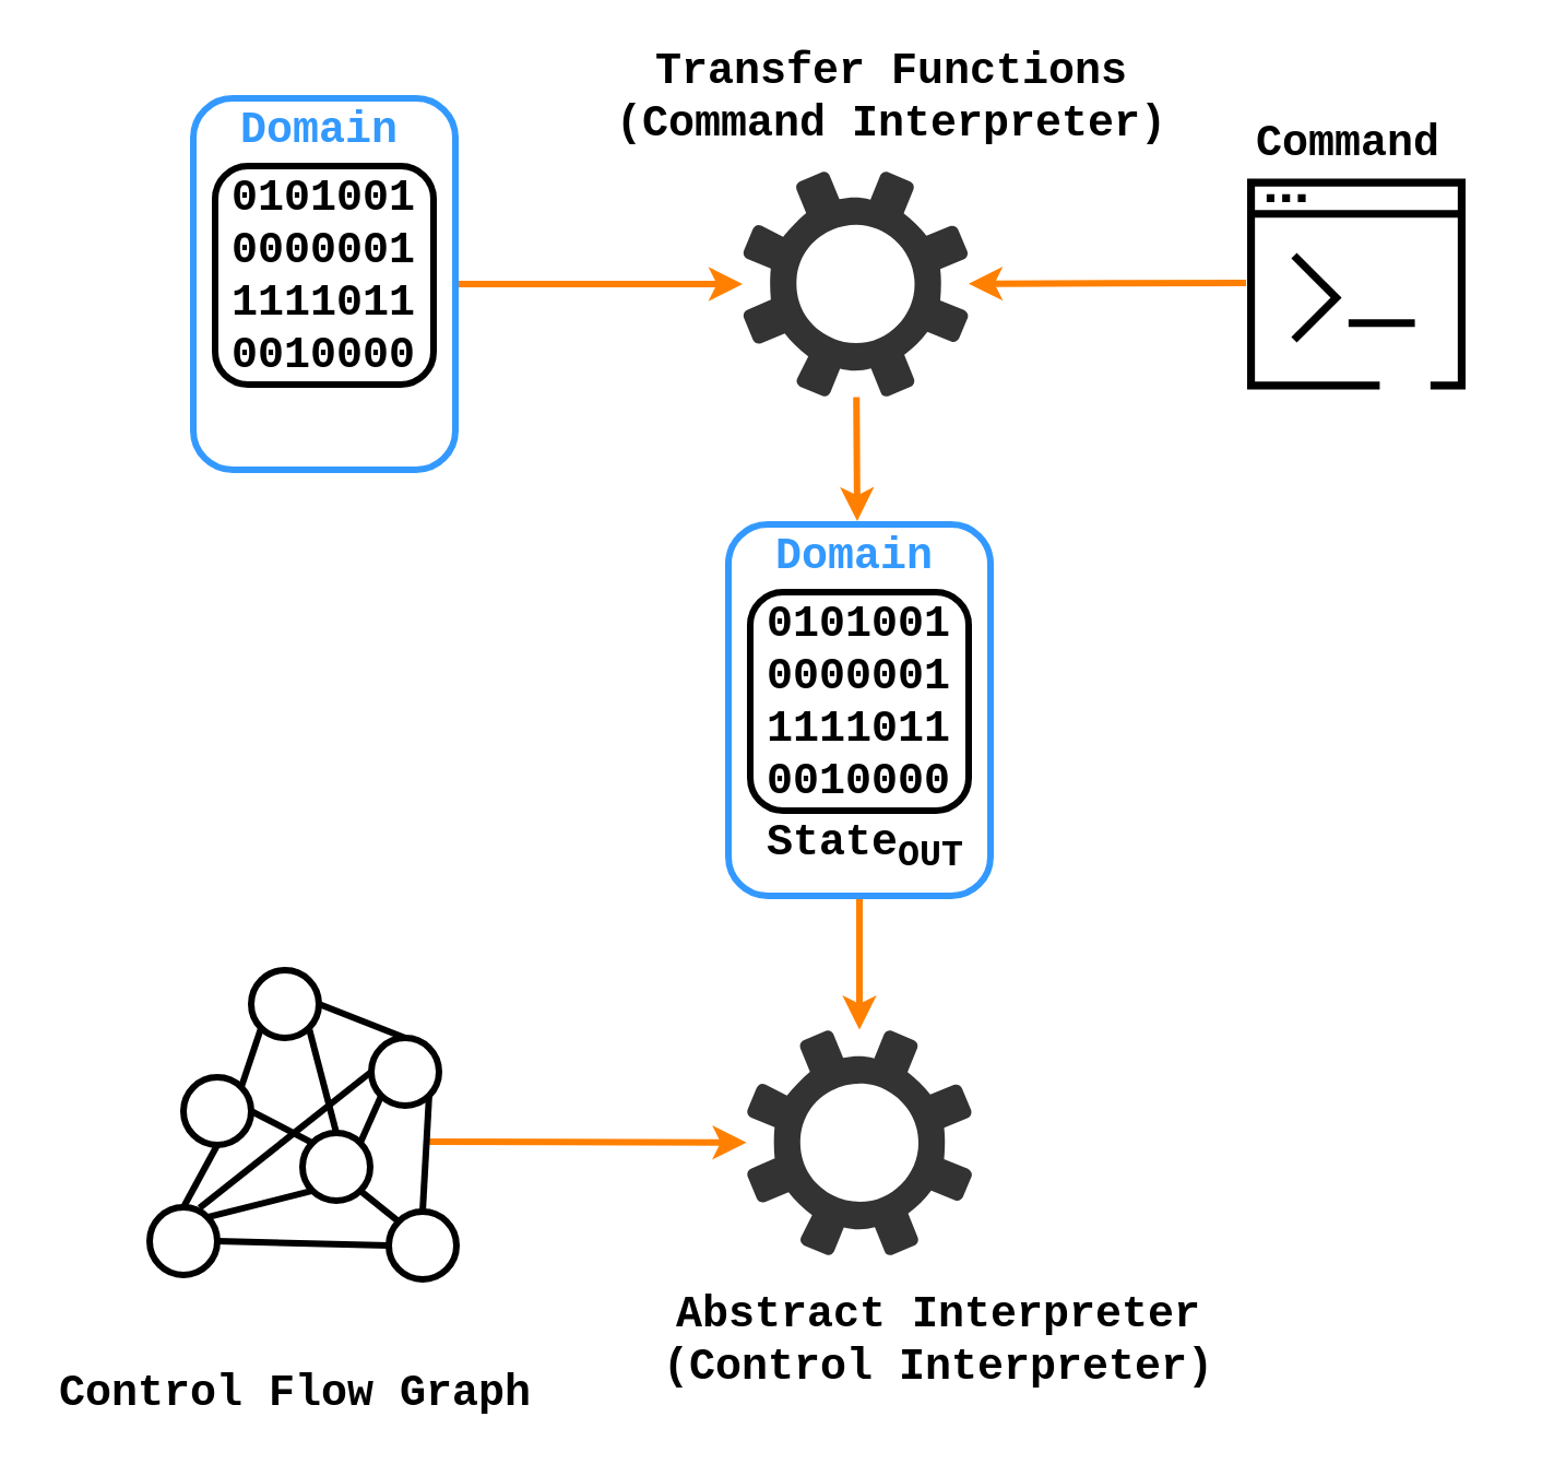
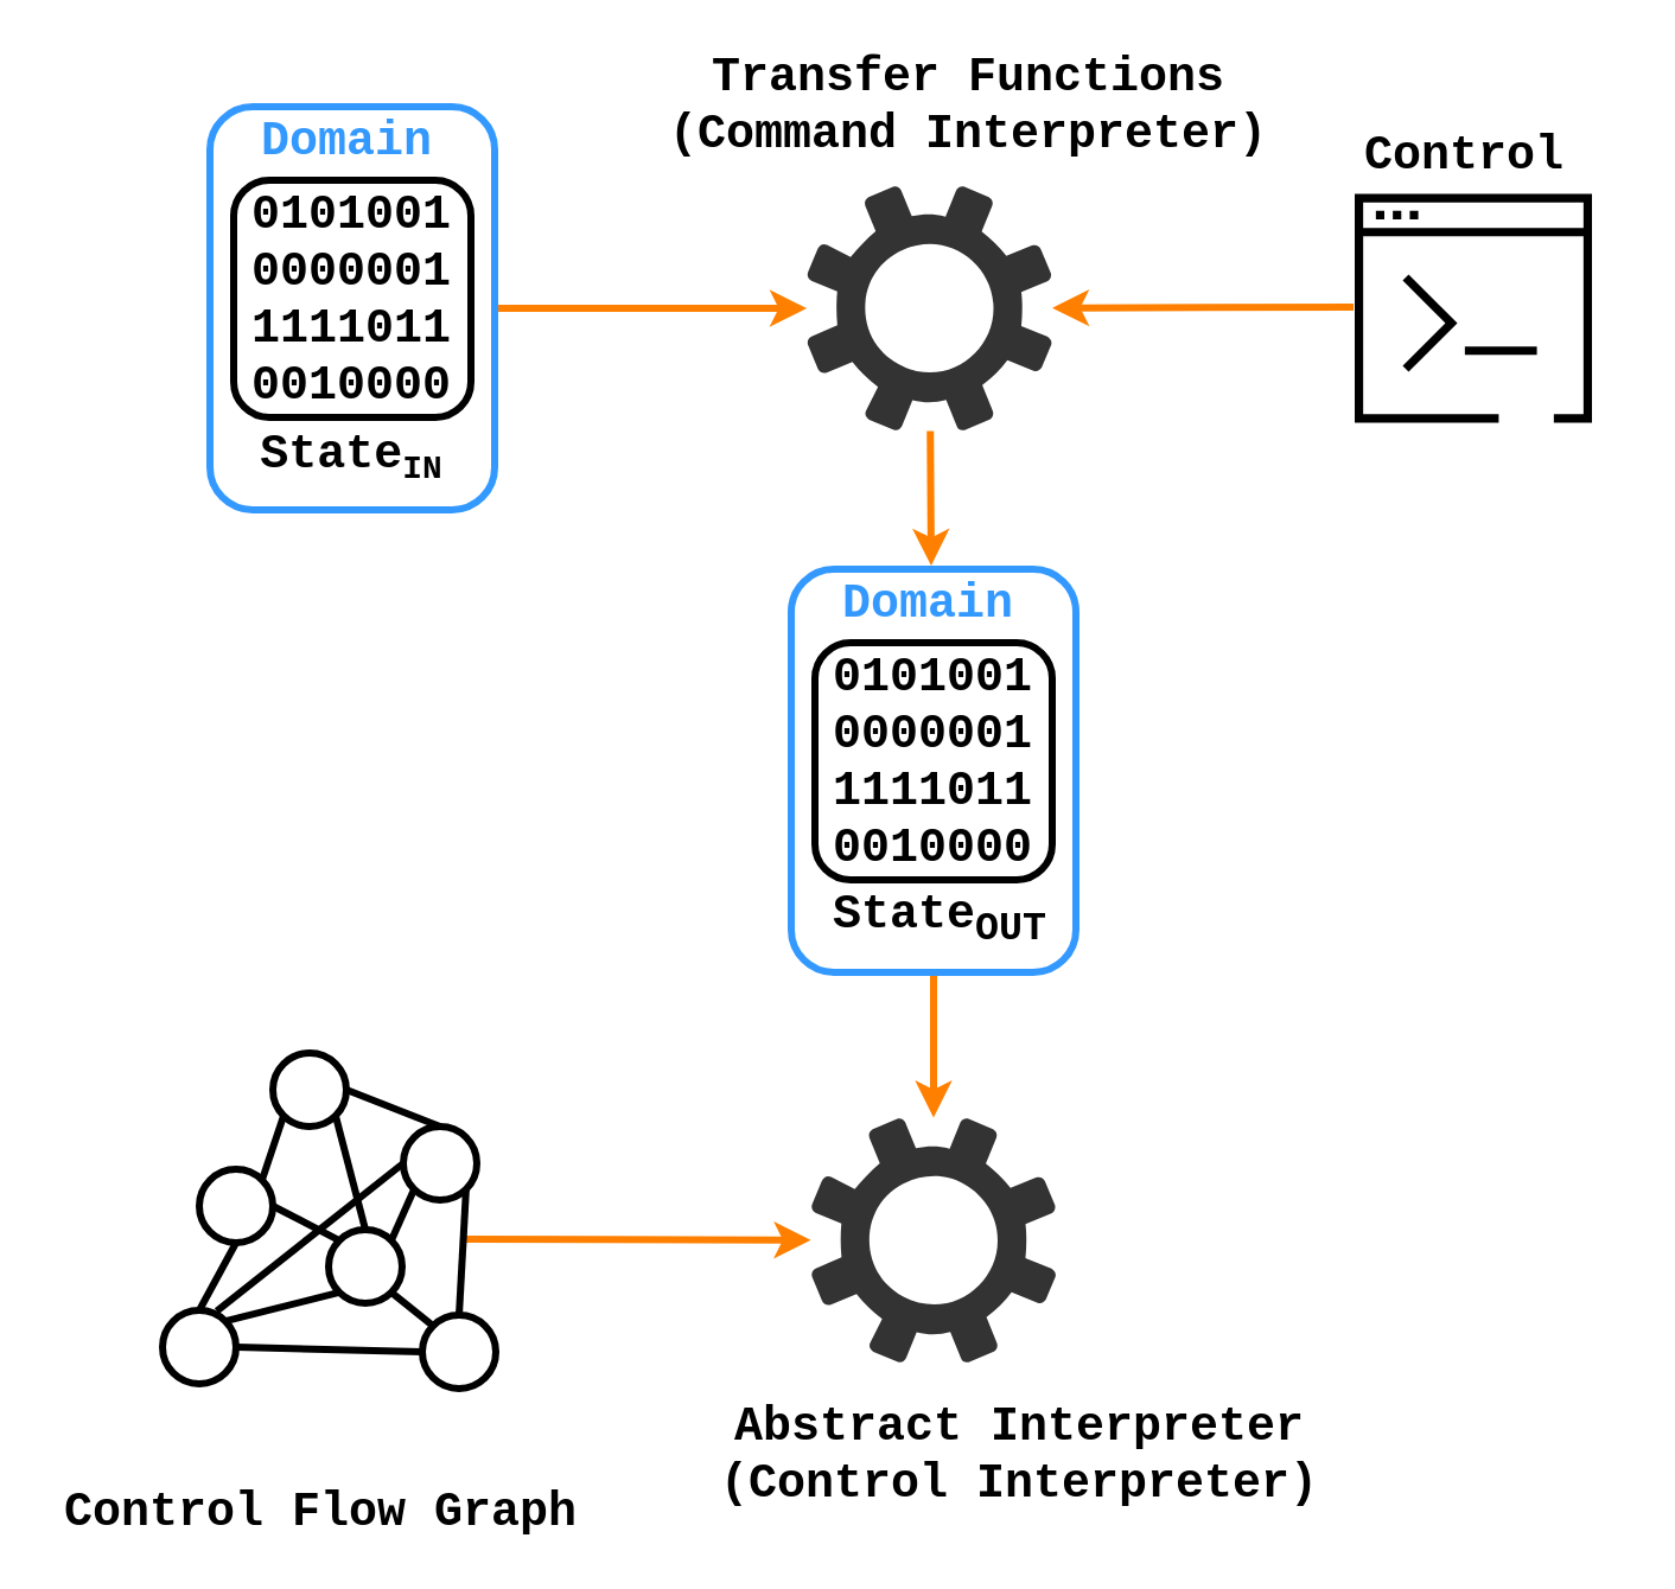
- <mxCell id="12" value="Command&lt;br&gt;" style="text;html=1;strokeColor=none;fillColor=none;align=center;verticalAlign=middle;whiteSpace=wrap;rounded=0;fontSize=20;fontFamily=Courier New;fontStyle=1" parent="1" vertex="1"><mxGeometry x="549.5" y="49.5" width="134" height="31" as="geometry" /></mxCell>
+ <mxCell id="12" value="Control&lt;br&gt;" style="text;html=1;strokeColor=none;fillColor=none;align=center;verticalAlign=middle;whiteSpace=wrap;rounded=0;fontSize=20;fontFamily=Courier New;fontStyle=1" parent="1" vertex="1"><mxGeometry x="549.5" y="49.5" width="134" height="31" as="geometry" /></mxCell>
+ <mxCell id="8" value="State&lt;span style=&quot;font-size: 16.667px&quot;&gt;&lt;sub&gt;IN&lt;/sub&gt;&lt;/span&gt;&lt;br&gt;" style="text;html=1;strokeColor=none;fillColor=none;align=center;verticalAlign=middle;whiteSpace=wrap;rounded=0;fontSize=20;fontFamily=Courier New;fontStyle=1" parent="1" vertex="1"><mxGeometry x="91" y="178.5" width="114" height="27" as="geometry" /></mxCell>
